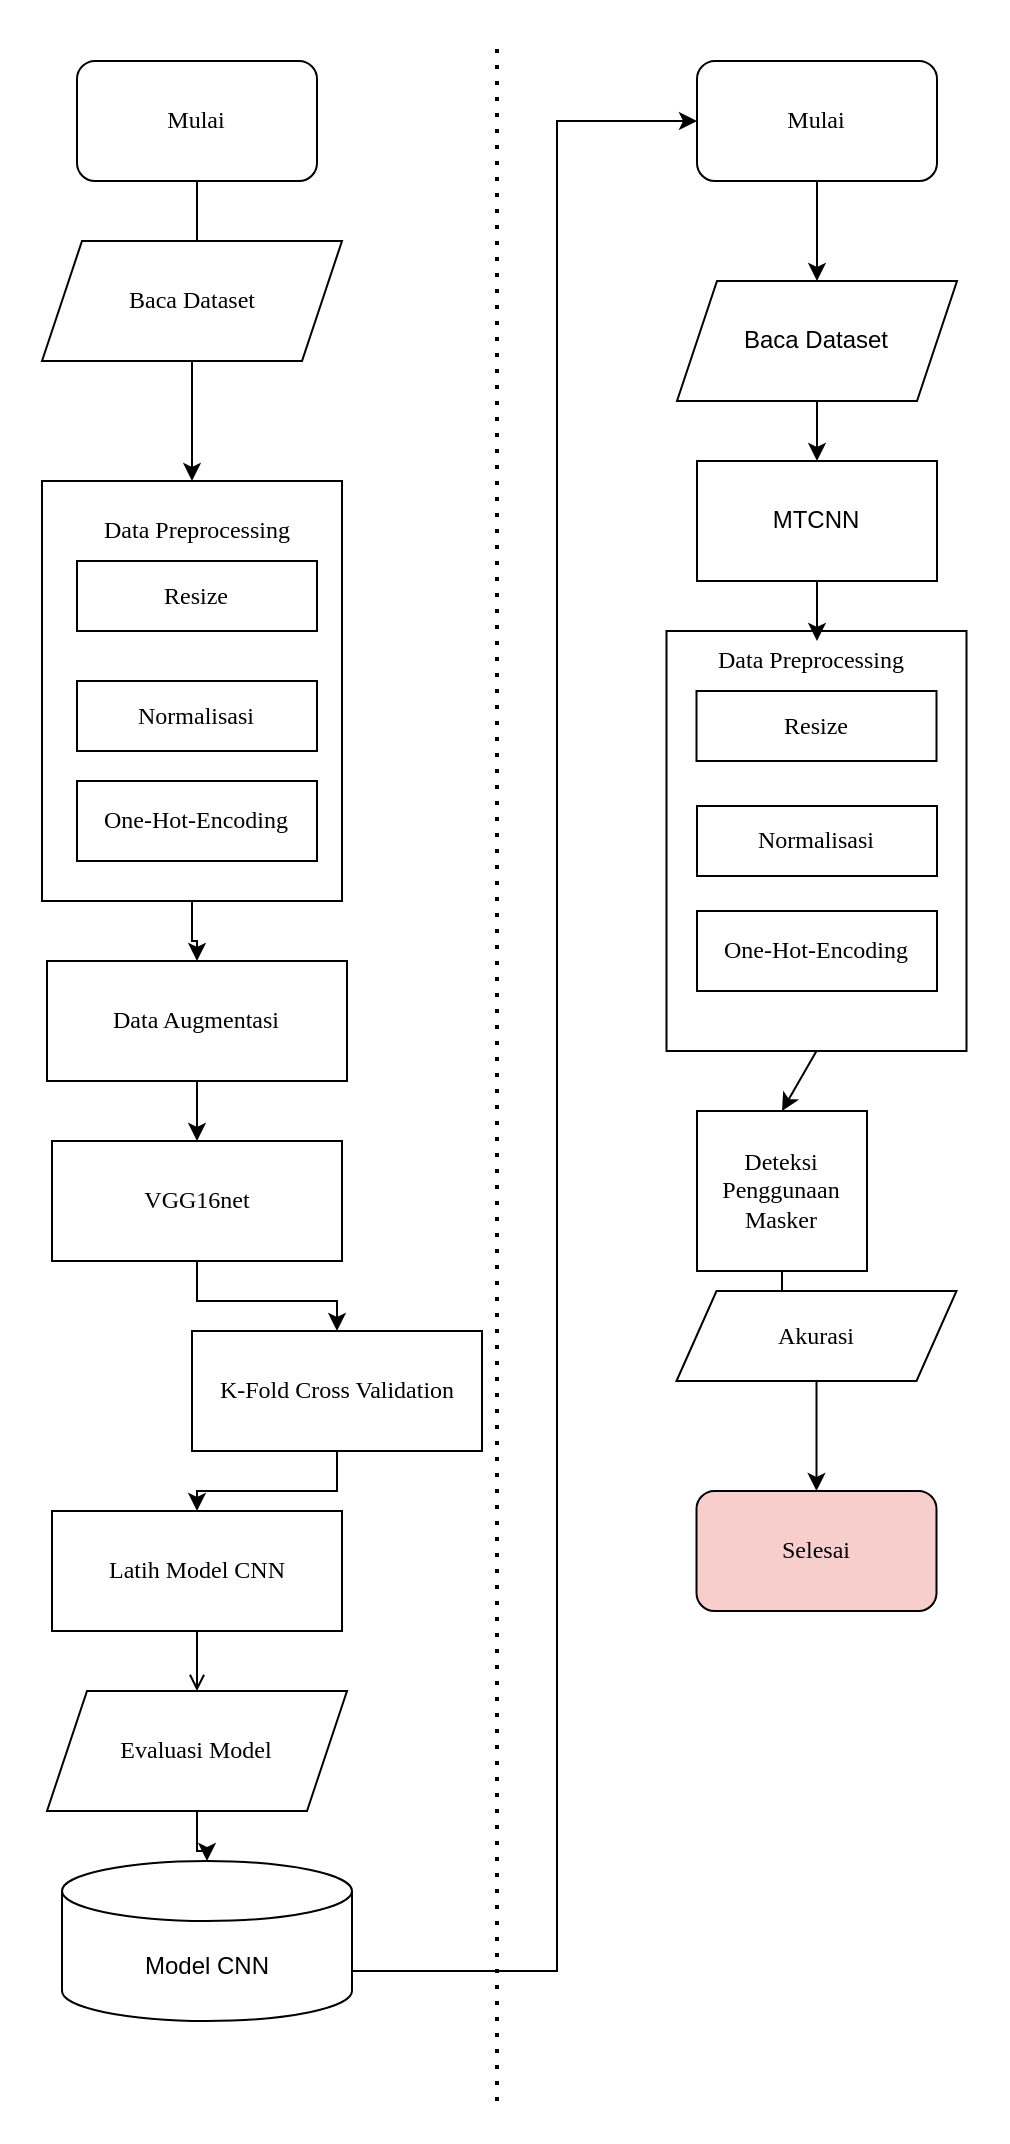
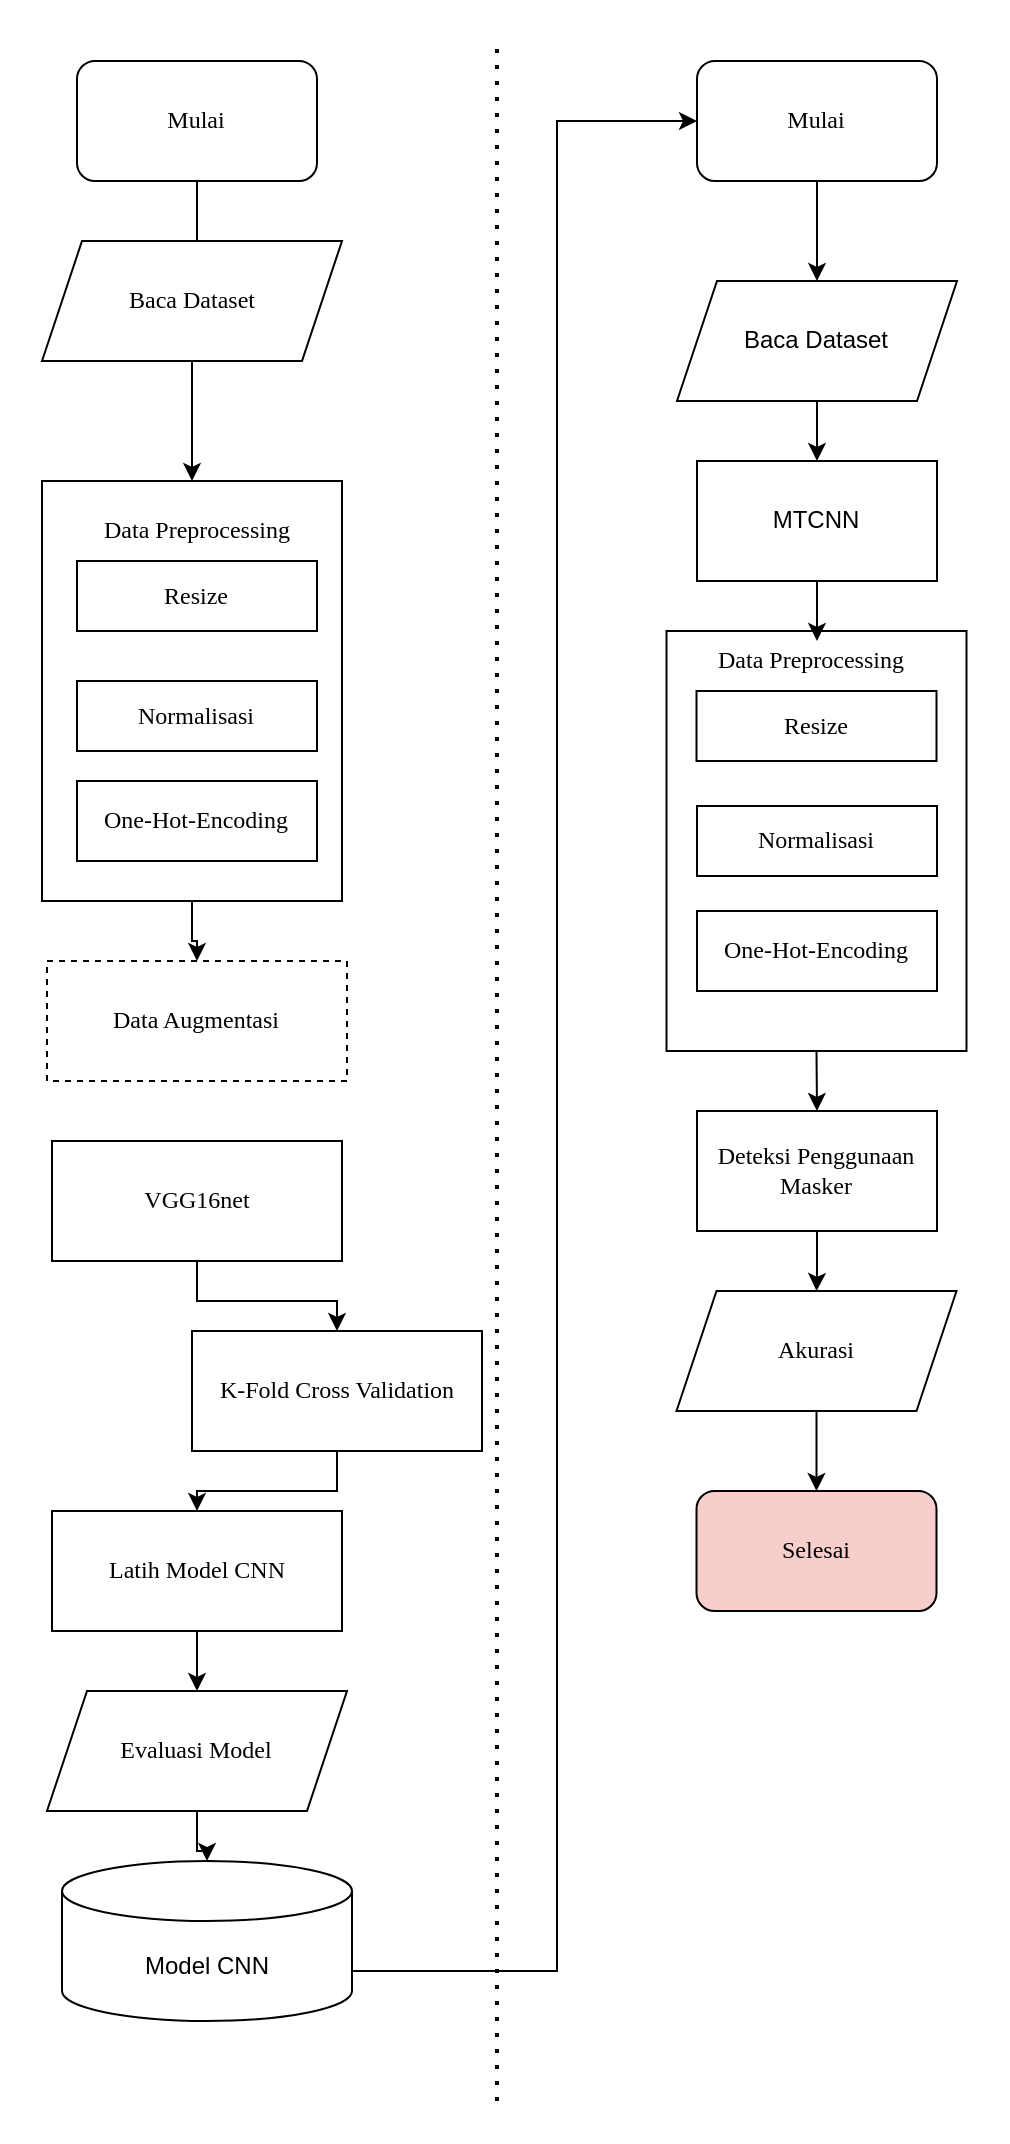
- <mxCell id="13" value="Data Augmentasi" style="whiteSpace=wrap;html=1;fontFamily=Times New Roman;" vertex="1" parent="1"><mxGeometry x="23" y="480" width="150" height="60" as="geometry" /></mxCell>
+ <mxCell id="13" value="Data Augmentasi" style="whiteSpace=wrap;html=1;fontFamily=Times New Roman;dashed=1;" vertex="1" parent="1"><mxGeometry x="23" y="480" width="150" height="60" as="geometry" /></mxCell>
- <mxCell id="12" value="" style="edgeStyle=orthogonalEdgeStyle;rounded=0;orthogonalLoop=1;jettySize=auto;html=1;" edge="1" parent="1" source="13" target="42"><mxGeometry relative="1" as="geometry" /></mxCell>
- <mxCell id="33" value="Deteksi Penggunaan&lt;br&gt;Masker" style="whiteSpace=wrap;html=1;fontFamily=Times New Roman;" vertex="1" parent="1"><mxGeometry x="348" y="555" width="85" height="80" as="geometry" /></mxCell>
+ <mxCell id="33" value="Deteksi Penggunaan&lt;br&gt;Masker" style="whiteSpace=wrap;html=1;fontFamily=Times New Roman;" vertex="1" parent="1"><mxGeometry x="348" y="555" width="120" height="60" as="geometry" /></mxCell>
- <mxCell id="35" value="Akurasi" style="shape=parallelogram;perimeter=parallelogramPerimeter;whiteSpace=wrap;html=1;fixedSize=1;fontFamily=Times New Roman;" vertex="1" parent="1"><mxGeometry x="337.75" y="645" width="140" height="45" as="geometry" /></mxCell>
+ <mxCell id="35" value="Akurasi" style="shape=parallelogram;perimeter=parallelogramPerimeter;whiteSpace=wrap;html=1;fixedSize=1;fontFamily=Times New Roman;" vertex="1" parent="1"><mxGeometry x="337.75" y="645" width="140" height="60" as="geometry" /></mxCell>
- <mxCell id="16" value="" style="edgeStyle=orthogonalEdgeStyle;rounded=0;orthogonalLoop=1;jettySize=auto;html=1;endArrow=open;" edge="1" parent="1" source="17" target="19"><mxGeometry relative="1" as="geometry" /></mxCell>
+ <mxCell id="16" value="" style="edgeStyle=orthogonalEdgeStyle;rounded=0;orthogonalLoop=1;jettySize=auto;html=1;" edge="1" parent="1" source="17" target="19"><mxGeometry relative="1" as="geometry" /></mxCell>
